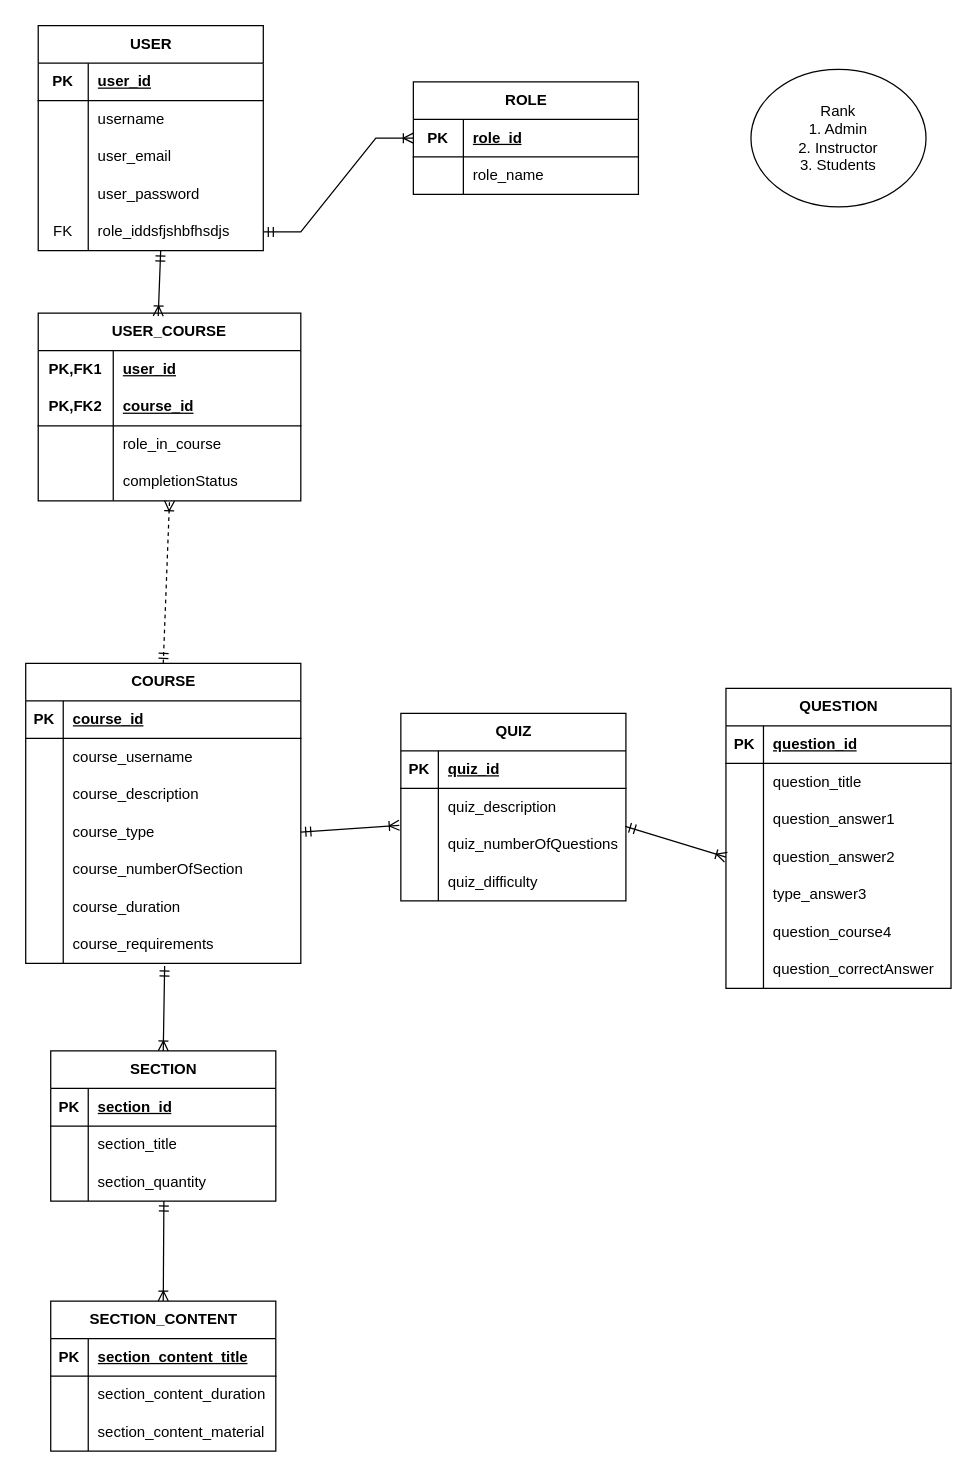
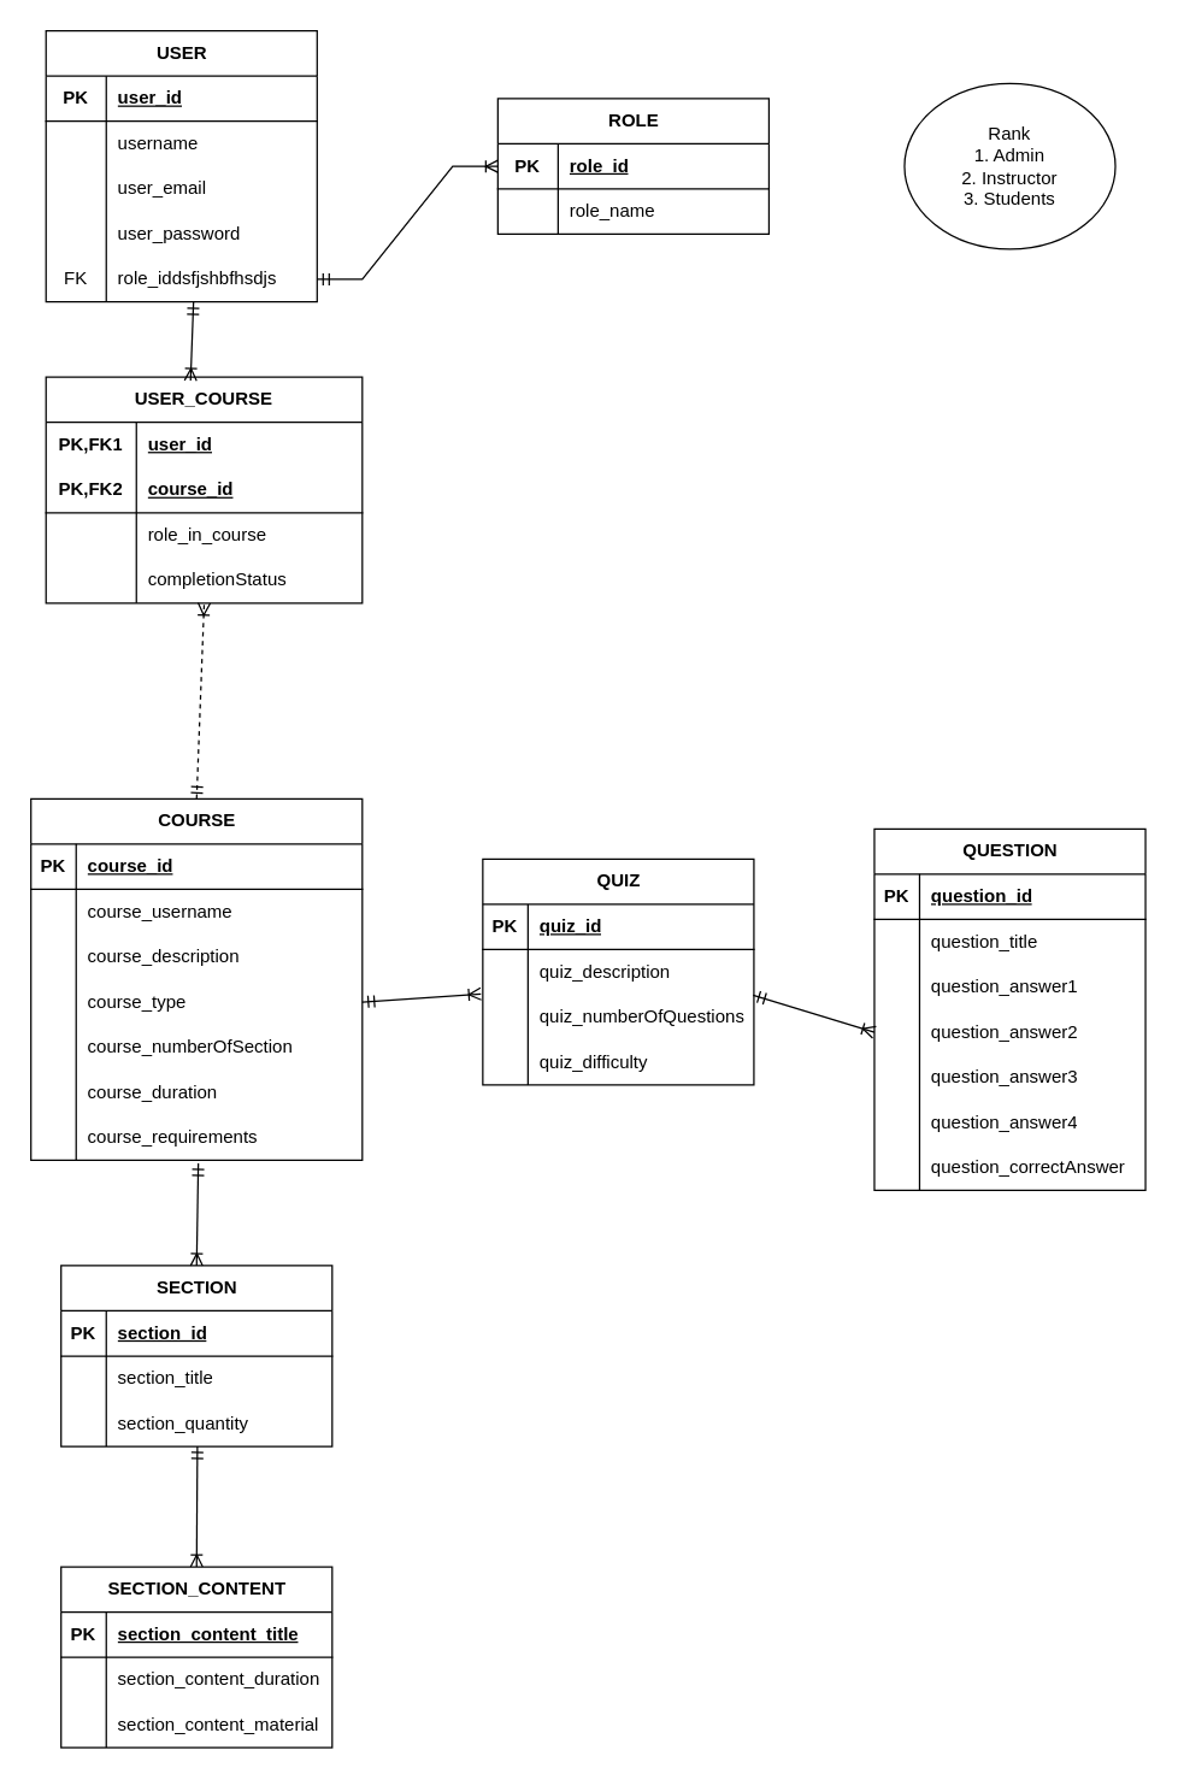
- <mxCell id="90" value="type_answer3" style="shape=partialRectangle;connectable=0;fillColor=none;top=0;left=0;bottom=0;right=0;align=left;spacingLeft=6;overflow=hidden;whiteSpace=wrap;html=1;" parent="88" vertex="1"><mxGeometry x="30" width="150" height="30" as="geometry"><mxRectangle width="150" height="30" as="alternateBounds" /></mxGeometry></mxCell>
+ <mxCell id="90" value="question_answer3" style="shape=partialRectangle;connectable=0;fillColor=none;top=0;left=0;bottom=0;right=0;align=left;spacingLeft=6;overflow=hidden;whiteSpace=wrap;html=1;" parent="88" vertex="1"><mxGeometry x="30" width="150" height="30" as="geometry"><mxRectangle width="150" height="30" as="alternateBounds" /></mxGeometry></mxCell>
- <mxCell id="93" value="question_course4" style="shape=partialRectangle;connectable=0;fillColor=none;top=0;left=0;bottom=0;right=0;align=left;spacingLeft=6;overflow=hidden;whiteSpace=wrap;html=1;" parent="91" vertex="1"><mxGeometry x="30" width="150" height="30" as="geometry"><mxRectangle width="150" height="30" as="alternateBounds" /></mxGeometry></mxCell>
+ <mxCell id="93" value="question_answer4" style="shape=partialRectangle;connectable=0;fillColor=none;top=0;left=0;bottom=0;right=0;align=left;spacingLeft=6;overflow=hidden;whiteSpace=wrap;html=1;" parent="91" vertex="1"><mxGeometry x="30" width="150" height="30" as="geometry"><mxRectangle width="150" height="30" as="alternateBounds" /></mxGeometry></mxCell>
